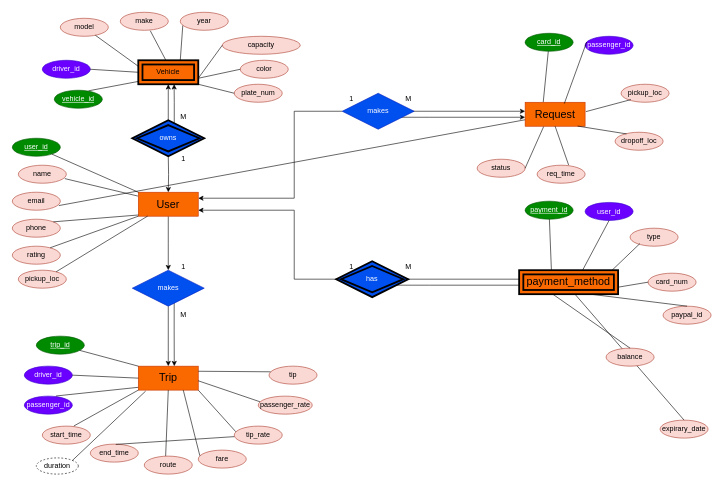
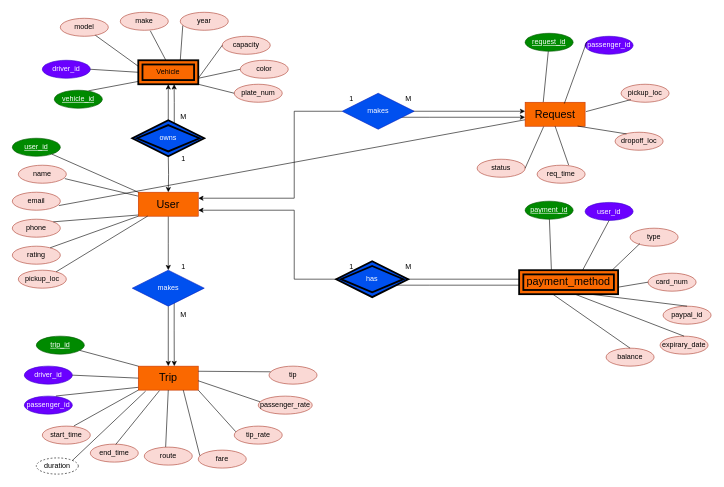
- <mxCell id="40" value="&lt;u&gt;card_id&lt;/u&gt;" style="ellipse;whiteSpace=wrap;html=1;align=center;fillColor=#008a00;fontColor=#ffffff;strokeColor=#005700;" parent="1" vertex="1"><mxGeometry x="875" y="55" width="80" height="30" as="geometry" /></mxCell>
+ <mxCell id="40" value="&lt;u&gt;request_id&lt;/u&gt;" style="ellipse;whiteSpace=wrap;html=1;align=center;fillColor=#008a00;fontColor=#ffffff;strokeColor=#005700;" parent="1" vertex="1"><mxGeometry x="875" y="55" width="80" height="30" as="geometry" /></mxCell>
- <mxCell id="58" value="capacity" style="ellipse;whiteSpace=wrap;html=1;align=center;fillColor=#fad9d5;strokeColor=#ae4132;" parent="1" vertex="1"><mxGeometry x="370" y="60" width="130" height="30" as="geometry" /></mxCell>
+ <mxCell id="58" value="capacity" style="ellipse;whiteSpace=wrap;html=1;align=center;fillColor=#fad9d5;strokeColor=#ae4132;" parent="1" vertex="1"><mxGeometry x="370" y="60" width="80" height="30" as="geometry" /></mxCell>
- <mxCell id="84" value="expirary_date" style="ellipse;whiteSpace=wrap;html=1;align=center;fillColor=#fad9d5;strokeColor=#ae4132;" parent="1" vertex="1"><mxGeometry x="1100" y="700" width="80" height="30" as="geometry" /></mxCell>
+ <mxCell id="84" value="expirary_date" style="ellipse;whiteSpace=wrap;html=1;align=center;fillColor=#fad9d5;strokeColor=#ae4132;" parent="1" vertex="1"><mxGeometry x="1100" y="560" width="80" height="30" as="geometry" /></mxCell>
- <mxCell id="32" value="" style="endArrow=none;html=1;rounded=0;exitX=0.531;exitY=0.016;exitDx=0;exitDy=0;exitPerimeter=0;" parent="1" source="31" target="99" edge="1"><mxGeometry width="50" height="50" relative="1" as="geometry"><mxPoint x="360" y="740" as="sourcePoint" /><mxPoint x="410" y="645" as="targetPoint" /></mxGeometry></mxCell>
+ <mxCell id="32" value="" style="endArrow=none;html=1;rounded=0;entryX=0.353;entryY=1.02;entryDx=0;entryDy=0;entryPerimeter=0;exitX=0.531;exitY=0.016;exitDx=0;exitDy=0;exitPerimeter=0;" parent="1" source="31" target="4" edge="1"><mxGeometry width="50" height="50" relative="1" as="geometry"><mxPoint x="360" y="740" as="sourcePoint" /><mxPoint x="410" y="645" as="targetPoint" /></mxGeometry></mxCell>
- <mxCell id="33" value="route" style="ellipse;whiteSpace=wrap;html=1;align=center;fillColor=#fad9d5;strokeColor=#ae4132;" parent="1" vertex="1"><mxGeometry x="240" y="760" width="80" height="30" as="geometry" /></mxCell>
+ <mxCell id="33" value="route" style="ellipse;whiteSpace=wrap;html=1;align=center;fillColor=#fad9d5;strokeColor=#ae4132;" parent="1" vertex="1"><mxGeometry x="240" y="745" width="80" height="30" as="geometry" /></mxCell>
